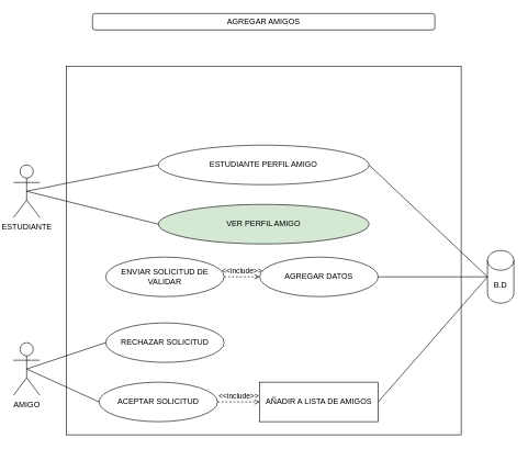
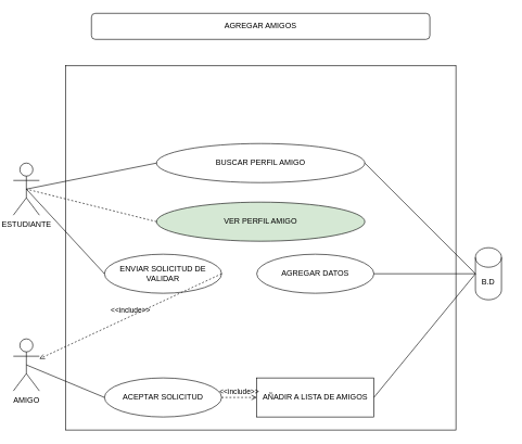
- <mxCell id="3" value="AGREGAR AMIGOS" style="rounded=1;whiteSpace=wrap;html=1;" vertex="1" parent="1"><mxGeometry x="140" y="20" width="520" height="25" as="geometry" /></mxCell>
+ <mxCell id="3" value="AGREGAR AMIGOS" style="rounded=1;whiteSpace=wrap;html=1;" vertex="1" parent="1"><mxGeometry x="140" y="20" width="520" height="40" as="geometry" /></mxCell>
- <mxCell id="7" value="ESTUDIANTE PERFIL AMIGO" style="ellipse;whiteSpace=wrap;html=1;" vertex="1" parent="1"><mxGeometry x="240" y="220" width="320" height="60" as="geometry" /></mxCell>
+ <mxCell id="7" value="BUSCAR PERFIL AMIGO" style="ellipse;whiteSpace=wrap;html=1;" vertex="1" parent="1"><mxGeometry x="240" y="220" width="320" height="60" as="geometry" /></mxCell>
- <mxCell id="23" value="" style="endArrow=none;html=1;entryX=0.5;entryY=0.5;entryDx=0;entryDy=0;entryPerimeter=0;exitX=0;exitY=0.5;exitDx=0;exitDy=0;" edge="1" parent="1" source="22" target="4"><mxGeometry width="50" height="50" relative="1" as="geometry"><mxPoint x="370" y="550" as="sourcePoint" /><mxPoint x="420" y="500" as="targetPoint" /></mxGeometry></mxCell>
+ <mxCell id="23" value="" style="endArrow=none;html=1;entryX=0.5;entryY=0.5;entryDx=0;entryDy=0;entryPerimeter=0;exitX=0;exitY=0.5;exitDx=0;exitDy=0;dashed=1;" edge="1" parent="1" source="22" target="4"><mxGeometry width="50" height="50" relative="1" as="geometry"><mxPoint x="370" y="550" as="sourcePoint" /><mxPoint x="420" y="500" as="targetPoint" /></mxGeometry></mxCell>
+ <mxCell id="11" value="" style="endArrow=none;html=1;entryX=0;entryY=0.5;entryDx=0;entryDy=0;exitX=0.5;exitY=0.5;exitDx=0;exitDy=0;exitPerimeter=0;" edge="1" parent="1" source="4" target="8"><mxGeometry width="50" height="50" relative="1" as="geometry"><mxPoint x="370" y="430" as="sourcePoint" /><mxPoint x="420" y="380" as="targetPoint" /></mxGeometry></mxCell>
- <mxCell id="12" value="&amp;lt;&amp;lt;include&amp;gt;&amp;gt;" style="html=1;verticalAlign=bottom;labelBackgroundColor=none;endArrow=open;endFill=0;dashed=1;exitX=1;exitY=0.5;exitDx=0;exitDy=0;entryX=0;entryY=0.5;entryDx=0;entryDy=0;" edge="1" parent="1" source="8" target="9"><mxGeometry width="160" relative="1" as="geometry"><mxPoint x="310" y="400" as="sourcePoint" /><mxPoint x="470" y="400" as="targetPoint" /></mxGeometry></mxCell>
+ <mxCell id="12" value="&amp;lt;&amp;lt;include&amp;gt;&amp;gt;" style="html=1;verticalAlign=bottom;labelBackgroundColor=none;endArrow=open;endFill=0;dashed=1;exitX=1;exitY=0.5;exitDx=0;exitDy=0;" edge="1" parent="1" source="8" target="6"><mxGeometry width="160" relative="1" as="geometry"><mxPoint x="310" y="400" as="sourcePoint" /><mxPoint x="470" y="400" as="targetPoint" /></mxGeometry></mxCell>
- <mxCell id="5" value="B.D" style="shape=cylinder3;whiteSpace=wrap;html=1;boundedLbl=1;backgroundOutline=1;size=15;" vertex="1" parent="1"><mxGeometry x="740" y="380" width="40" height="80" as="geometry" /></mxCell>
+ <mxCell id="5" value="B.D" style="shape=cylinder3;whiteSpace=wrap;html=1;boundedLbl=1;backgroundOutline=1;size=15;" vertex="1" parent="1"><mxGeometry x="730" y="380" width="40" height="80" as="geometry" /></mxCell>
- <mxCell id="15" value="RECHAZAR SOLICITUD" style="ellipse;whiteSpace=wrap;html=1;" vertex="1" parent="1"><mxGeometry x="160" y="490" width="180" height="60" as="geometry" /></mxCell>
- <mxCell id="20" value="" style="endArrow=none;html=1;exitX=0.5;exitY=0.5;exitDx=0;exitDy=0;exitPerimeter=0;entryX=0;entryY=0.5;entryDx=0;entryDy=0;" edge="1" parent="1" source="6" target="15"><mxGeometry width="50" height="50" relative="1" as="geometry"><mxPoint x="370" y="430" as="sourcePoint" /><mxPoint x="420" y="380" as="targetPoint" /></mxGeometry></mxCell>
- <mxCell id="16" value="ACEPTAR SOLICITUD" style="ellipse;whiteSpace=wrap;html=1;" vertex="1" parent="1"><mxGeometry x="150" y="580" width="180" height="60" as="geometry" /></mxCell>
+ <mxCell id="16" value="ACEPTAR SOLICITUD" style="ellipse;whiteSpace=wrap;html=1;" vertex="1" parent="1"><mxGeometry x="160" y="580" width="180" height="60" as="geometry" /></mxCell>
